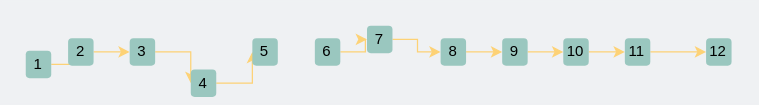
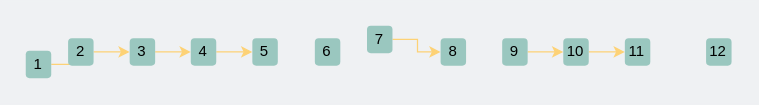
- <mxCell id="11" style="edgeStyle=orthogonalEdgeStyle;rounded=0;orthogonalLoop=1;jettySize=auto;html=1;exitX=1;exitY=0.5;exitDx=0;exitDy=0;fontSize=24;strokeColor=#FDD276;" edge="1" parent="1" source="12" target="14"><mxGeometry relative="1" as="geometry" /></mxCell>
- <mxCell id="15" style="edgeStyle=orthogonalEdgeStyle;rounded=0;orthogonalLoop=1;jettySize=auto;html=1;exitX=1;exitY=0.5;exitDx=0;exitDy=0;entryX=0;entryY=0.5;entryDx=0;entryDy=0;fontSize=24;strokeColor=#FDD276;" edge="1" parent="1" source="16" target="18"><mxGeometry relative="1" as="geometry" /></mxCell>
- <mxCell id="21" style="edgeStyle=orthogonalEdgeStyle;rounded=0;orthogonalLoop=1;jettySize=auto;html=1;exitX=1;exitY=0.5;exitDx=0;exitDy=0;entryX=0;entryY=0.5;entryDx=0;entryDy=0;fontSize=24;strokeColor=#FDD276;" edge="1" parent="1" source="22" target="23"><mxGeometry relative="1" as="geometry" /></mxCell>
- <mxCell id="9" value="&lt;font&gt;4&lt;/font&gt;" style="rounded=1;whiteSpace=wrap;html=1;fillColor=#9AC7BF;strokeColor=none;fontColor=#000000;" vertex="1" parent="1"><mxGeometry x="152.02" y="55" width="20.38" height="22" as="geometry" /></mxCell>
+ <mxCell id="9" value="&lt;font&gt;4&lt;/font&gt;" style="rounded=1;whiteSpace=wrap;html=1;fillColor=#9AC7BF;strokeColor=none;fontColor=#000000;" vertex="1" parent="1"><mxGeometry x="152.02" y="30" width="20.38" height="22" as="geometry" /></mxCell>
